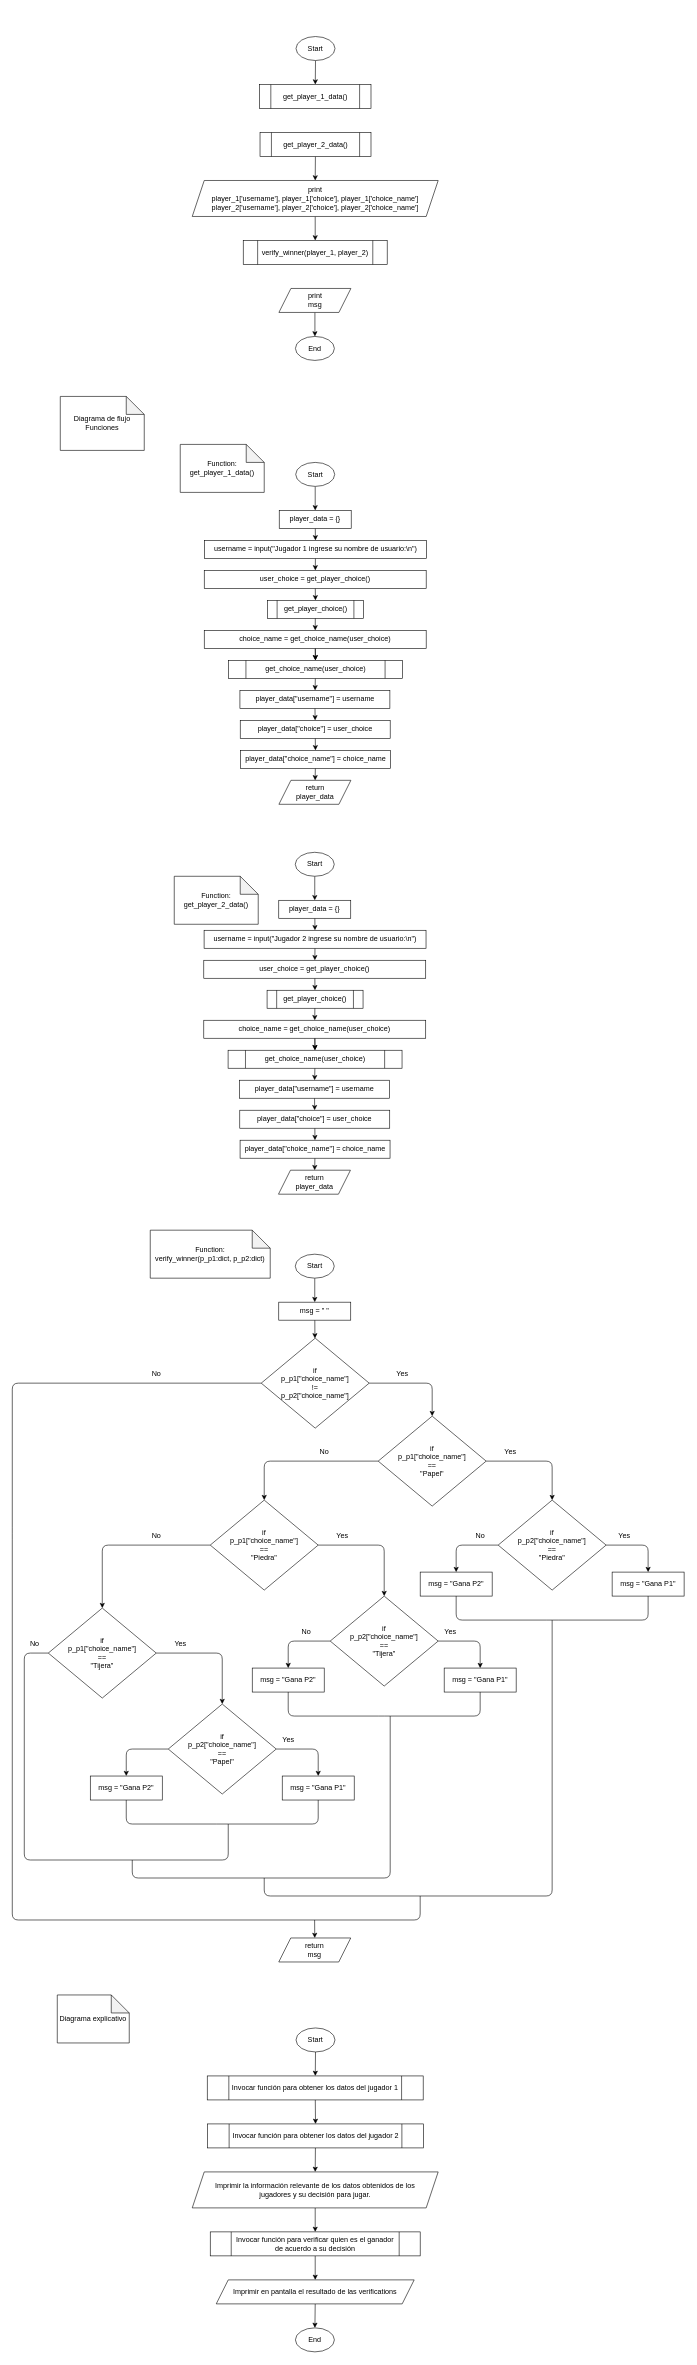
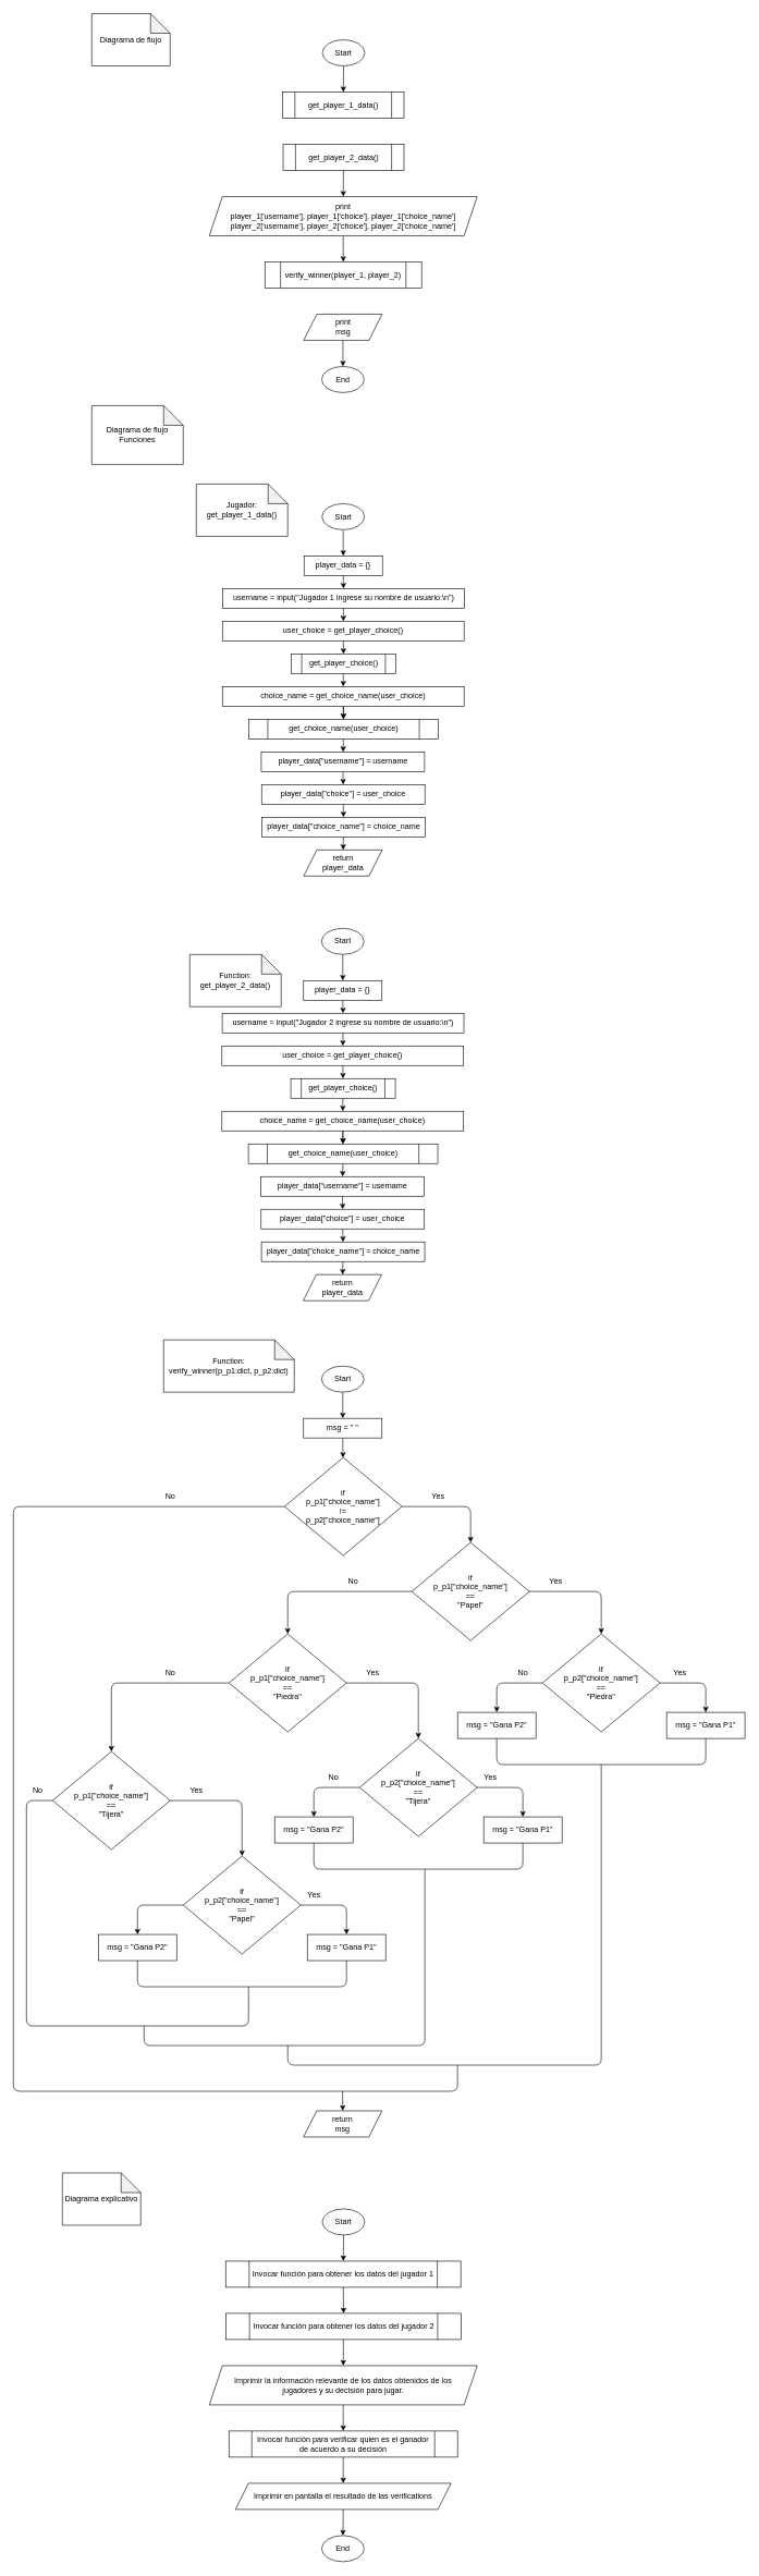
+ <mxCell id="2" value="Diagrama de flujo" style="shape=note;whiteSpace=wrap;html=1;backgroundOutline=1;darkOpacity=0.05;" vertex="1" parent="1"><mxGeometry x="140" y="20" width="120" height="80" as="geometry" /></mxCell>
- <mxCell id="16" value="Diagrama de flujo&lt;br&gt;Funciones" style="shape=note;whiteSpace=wrap;html=1;backgroundOutline=1;darkOpacity=0.05;" vertex="1" parent="1"><mxGeometry x="100" y="660" width="140" height="90" as="geometry" /></mxCell>
+ <mxCell id="16" value="Diagrama de flujo&lt;br&gt;Funciones" style="shape=note;whiteSpace=wrap;html=1;backgroundOutline=1;darkOpacity=0.05;" vertex="1" parent="1"><mxGeometry x="140" y="620" width="140" height="90" as="geometry" /></mxCell>
- <mxCell id="30" value="Function:&lt;br&gt;get_player_1_data()" style="shape=note;whiteSpace=wrap;html=1;backgroundOutline=1;darkOpacity=0.05;" vertex="1" parent="1"><mxGeometry x="300" y="740" width="140" height="80" as="geometry" /></mxCell>
+ <mxCell id="30" value="Jugador:&lt;br&gt;get_player_1_data()" style="shape=note;whiteSpace=wrap;html=1;backgroundOutline=1;darkOpacity=0.05;" vertex="1" parent="1"><mxGeometry x="300" y="740" width="140" height="80" as="geometry" /></mxCell>
